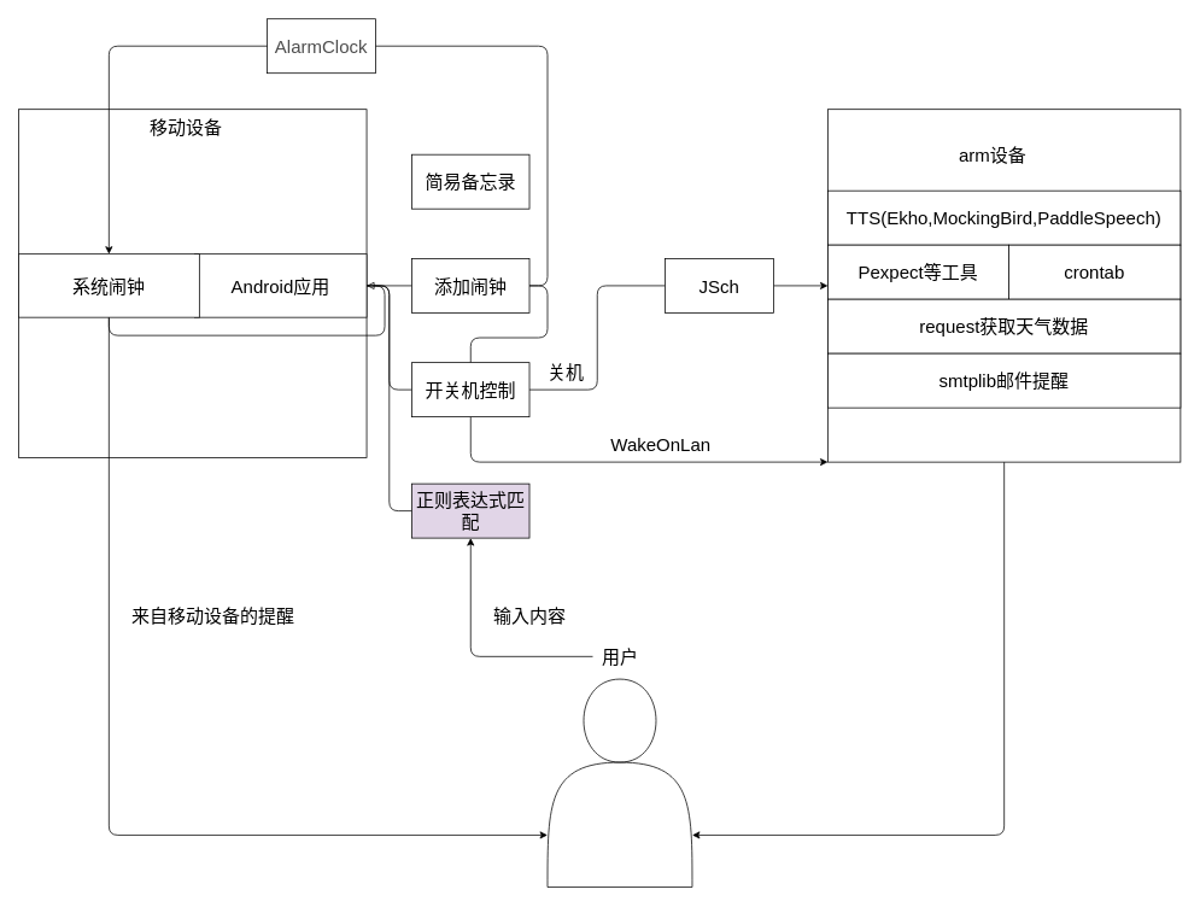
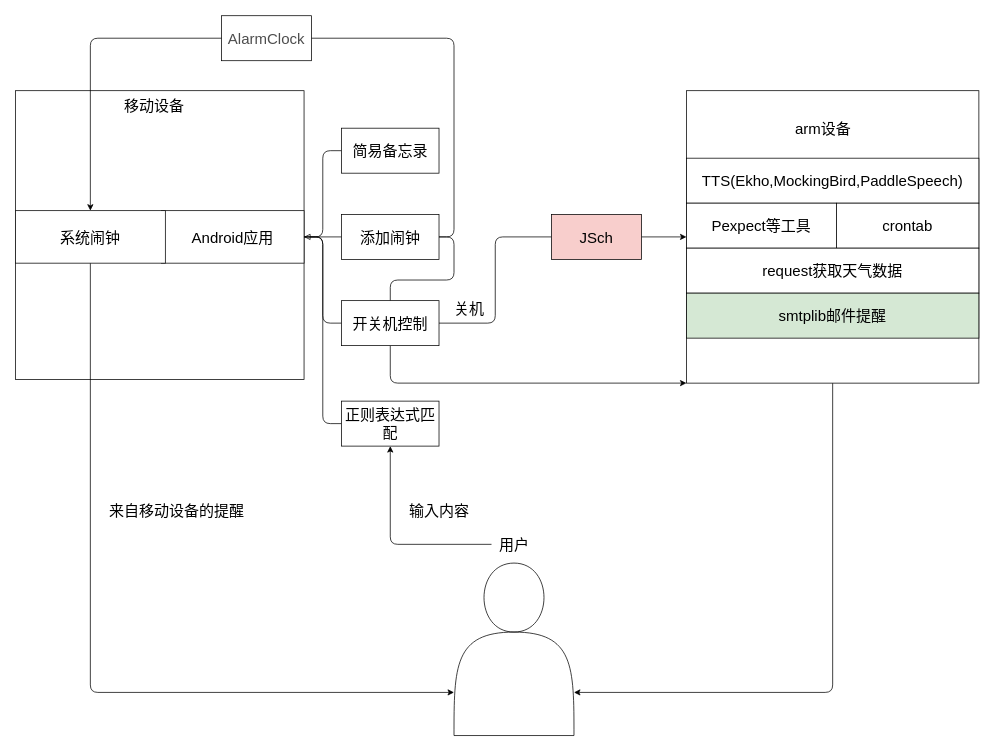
- <mxCell id="19" value="JSch" style="rounded=0;whiteSpace=wrap;html=1;fontSize=20;" vertex="1" parent="1"><mxGeometry x="735" y="285" width="120" height="60" as="geometry" /></mxCell>
+ <mxCell id="19" value="JSch" style="rounded=0;whiteSpace=wrap;html=1;fontSize=20;fillColor=#f8cecc;" vertex="1" parent="1"><mxGeometry x="735" y="285" width="120" height="60" as="geometry" /></mxCell>
- <mxCell id="3" style="edgeStyle=orthogonalEdgeStyle;rounded=1;orthogonalLoop=1;jettySize=auto;html=1;exitX=1;exitY=0.5;exitDx=0;exitDy=0;endArrow=none;endFill=0;" edge="1" parent="1" source="5" target="28"><mxGeometry relative="1" as="geometry" /></mxCell>
+ <mxCell id="3" style="edgeStyle=orthogonalEdgeStyle;rounded=1;orthogonalLoop=1;jettySize=auto;html=1;exitX=1;exitY=0.5;exitDx=0;exitDy=0;entryX=0;entryY=0.5;entryDx=0;entryDy=0;endArrow=none;endFill=0;" edge="1" parent="1" source="5" target="6"><mxGeometry relative="1" as="geometry" /></mxCell>
- <mxCell id="34" value="smtplib邮件提醒" style="rounded=0;whiteSpace=wrap;html=1;fontSize=20;" vertex="1" parent="1"><mxGeometry x="915" y="390" width="390" height="60" as="geometry" /></mxCell>
+ <mxCell id="34" value="smtplib邮件提醒" style="rounded=0;whiteSpace=wrap;html=1;fontSize=20;fillColor=#d5e8d4;" vertex="1" parent="1"><mxGeometry x="915" y="390" width="390" height="60" as="geometry" /></mxCell>
- <mxCell id="21" value="WakeOnLan" style="text;html=1;resizable=0;autosize=1;align=center;verticalAlign=middle;points=[];fillColor=none;strokeColor=none;rounded=0;fontSize=20;" vertex="1" parent="1"><mxGeometry x="665" y="475" width="130" height="30" as="geometry" /></mxCell>
- <mxCell id="35" value="正则表达式匹配" style="rounded=0;whiteSpace=wrap;html=1;fontSize=20;fillColor=#e1d5e7;" vertex="1" parent="1"><mxGeometry x="455" y="534" width="130" height="60" as="geometry" /></mxCell>
+ <mxCell id="35" value="正则表达式匹配" style="rounded=0;whiteSpace=wrap;html=1;fontSize=20;" vertex="1" parent="1"><mxGeometry x="455" y="534" width="130" height="60" as="geometry" /></mxCell>
